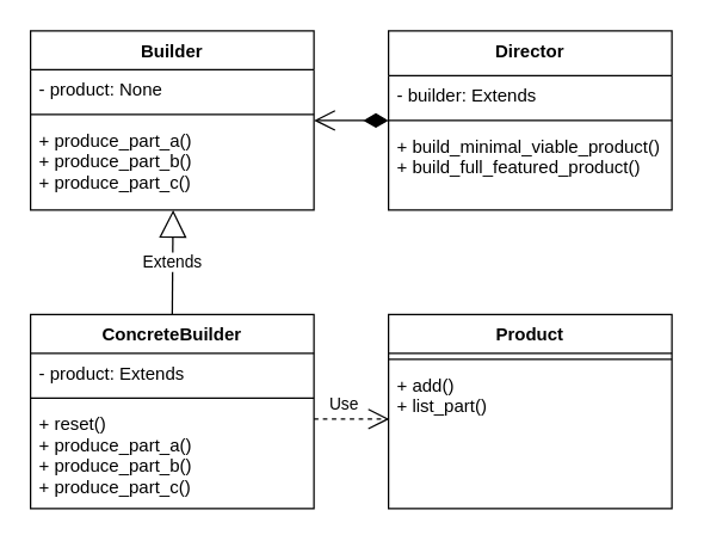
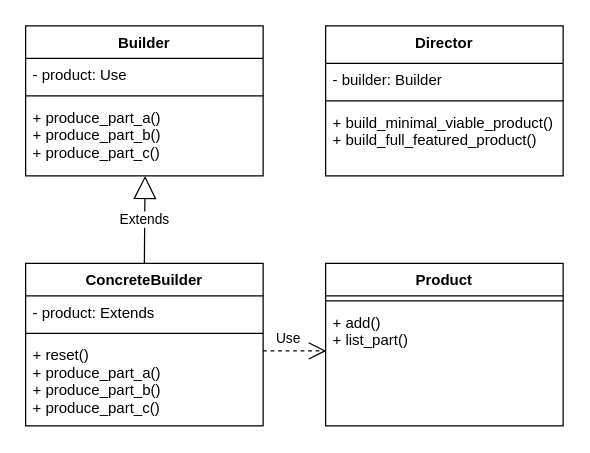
- <mxCell id="12" value="- product: None" style="text;strokeColor=none;fillColor=none;align=left;verticalAlign=top;spacingLeft=4;spacingRight=4;overflow=hidden;rotatable=0;points=[[0,0.5],[1,0.5]];portConstraint=eastwest;" vertex="1" parent="11"><mxGeometry y="26" width="190" height="26" as="geometry" /></mxCell>
+ <mxCell id="12" value="- product: Use" style="text;strokeColor=none;fillColor=none;align=left;verticalAlign=top;spacingLeft=4;spacingRight=4;overflow=hidden;rotatable=0;points=[[0,0.5],[1,0.5]];portConstraint=eastwest;" vertex="1" parent="11"><mxGeometry y="26" width="190" height="26" as="geometry" /></mxCell>
- <mxCell id="7" value="- builder: Extends" style="text;strokeColor=none;fillColor=none;align=left;verticalAlign=top;spacingLeft=4;spacingRight=4;overflow=hidden;rotatable=0;points=[[0,0.5],[1,0.5]];portConstraint=eastwest;" vertex="1" parent="6"><mxGeometry y="30" width="190" height="26" as="geometry" /></mxCell>
+ <mxCell id="7" value="- builder: Builder" style="text;strokeColor=none;fillColor=none;align=left;verticalAlign=top;spacingLeft=4;spacingRight=4;overflow=hidden;rotatable=0;points=[[0,0.5],[1,0.5]];portConstraint=eastwest;" vertex="1" parent="6"><mxGeometry y="30" width="190" height="26" as="geometry" /></mxCell>
- <mxCell id="10" value="" style="endArrow=open;html=1;endSize=12;startArrow=diamondThin;startSize=14;startFill=1;edgeStyle=orthogonalEdgeStyle;align=left;verticalAlign=bottom;exitX=0;exitY=0.5;exitDx=0;exitDy=0;" edge="1" parent="1" source="6" target="11"><mxGeometry x="-1" y="3" relative="1" as="geometry"><mxPoint x="251" y="80" as="sourcePoint" /><mxPoint x="210" y="104" as="targetPoint" /><Array as="points" /></mxGeometry></mxCell>
